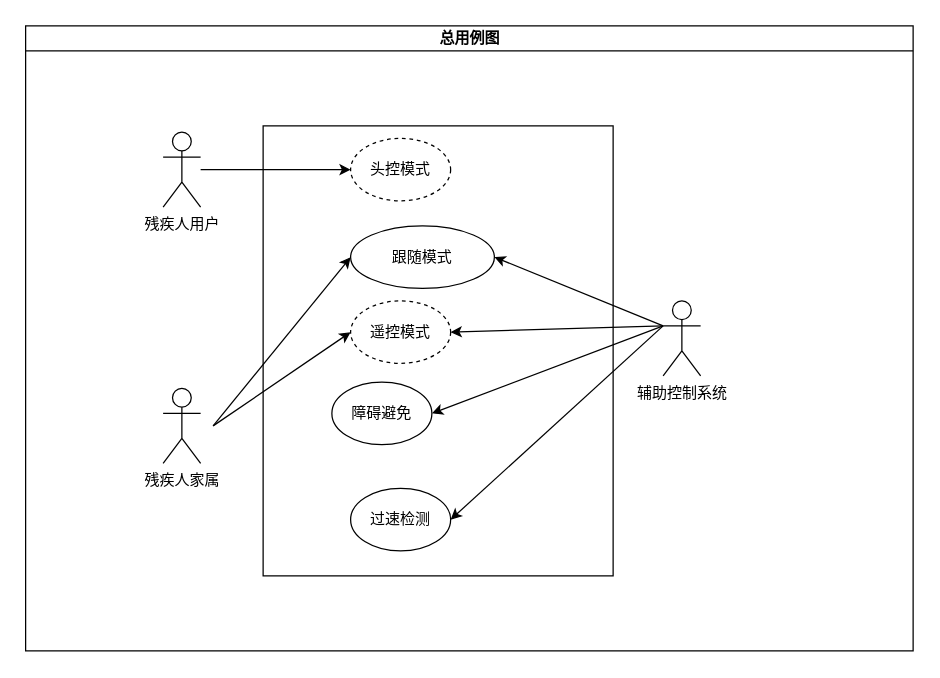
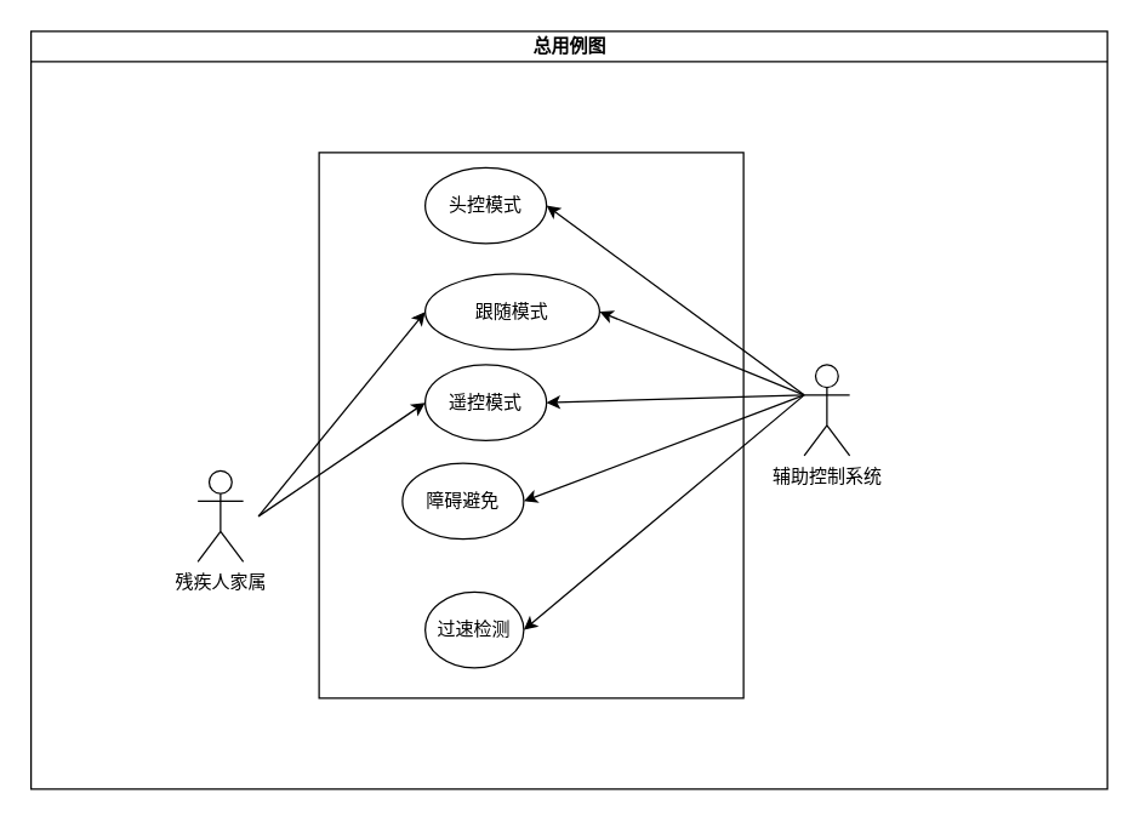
- <mxCell id="3" value="残疾人用户" style="shape=umlActor;verticalLabelPosition=bottom;verticalAlign=top;html=1;outlineConnect=0;" vertex="1" parent="2"><mxGeometry x="110" y="85" width="30" height="60" as="geometry" /></mxCell>
- <mxCell id="10" value="" style="endArrow=classic;html=1;rounded=0;entryX=0;entryY=0.5;entryDx=0;entryDy=0;" edge="1" parent="2" source="3" target="8"><mxGeometry width="50" height="50" relative="1" as="geometry"><mxPoint x="370" y="280" as="sourcePoint" /><mxPoint x="420" y="230" as="targetPoint" /></mxGeometry></mxCell>
- <mxCell id="8" value="头控模式" style="ellipse;whiteSpace=wrap;html=1;dashed=1;" vertex="1" parent="2"><mxGeometry x="260" y="90" width="80" height="50" as="geometry" /></mxCell>
+ <mxCell id="8" value="头控模式" style="ellipse;whiteSpace=wrap;html=1;" vertex="1" parent="2"><mxGeometry x="260" y="90" width="80" height="50" as="geometry" /></mxCell>
+ <mxCell id="14" value="" style="endArrow=classic;html=1;rounded=0;entryX=1;entryY=0.5;entryDx=0;entryDy=0;exitX=0;exitY=0.333;exitDx=0;exitDy=0;exitPerimeter=0;" edge="1" parent="2" source="5" target="8"><mxGeometry width="50" height="50" relative="1" as="geometry"><mxPoint x="480" y="200" as="sourcePoint" /><mxPoint x="500" y="260" as="targetPoint" /></mxGeometry></mxCell>
- <mxCell id="9" value="遥控模式" style="ellipse;whiteSpace=wrap;html=1;dashed=1;" vertex="1" parent="2"><mxGeometry x="260" y="220" width="80" height="50" as="geometry" /></mxCell>
+ <mxCell id="9" value="遥控模式" style="ellipse;whiteSpace=wrap;html=1;" vertex="1" parent="2"><mxGeometry x="260" y="220" width="80" height="50" as="geometry" /></mxCell>
- <mxCell id="13" value="过速检测" style="ellipse;whiteSpace=wrap;html=1;" vertex="1" parent="2"><mxGeometry x="260" y="370" width="80" height="50" as="geometry" /></mxCell>
+ <mxCell id="13" value="过速检测" style="ellipse;whiteSpace=wrap;html=1;" vertex="1" parent="2"><mxGeometry x="260" y="370" width="65" height="50" as="geometry" /></mxCell>
